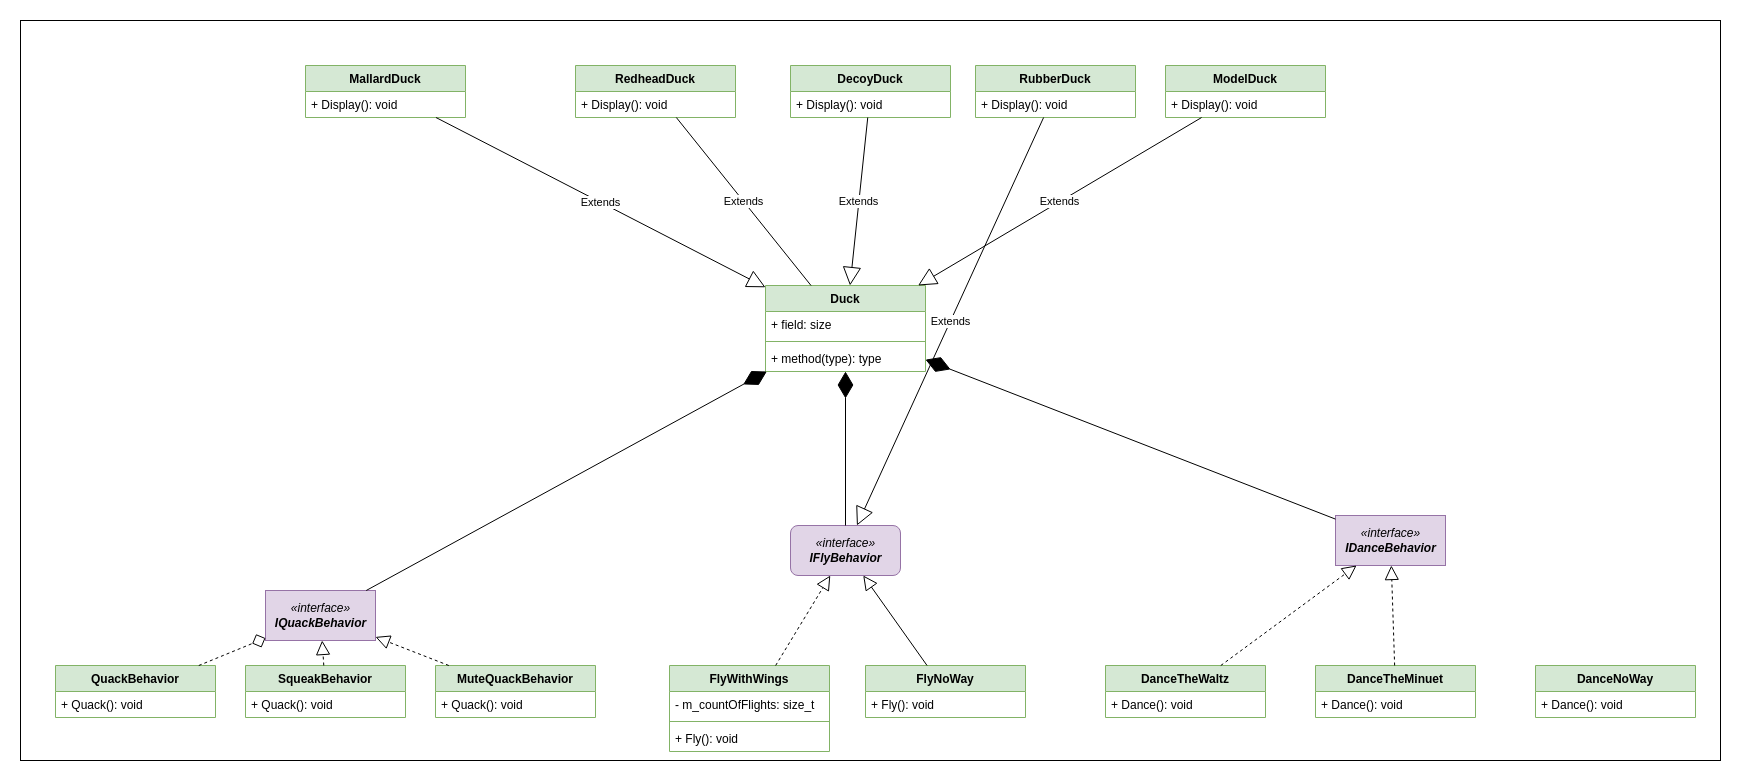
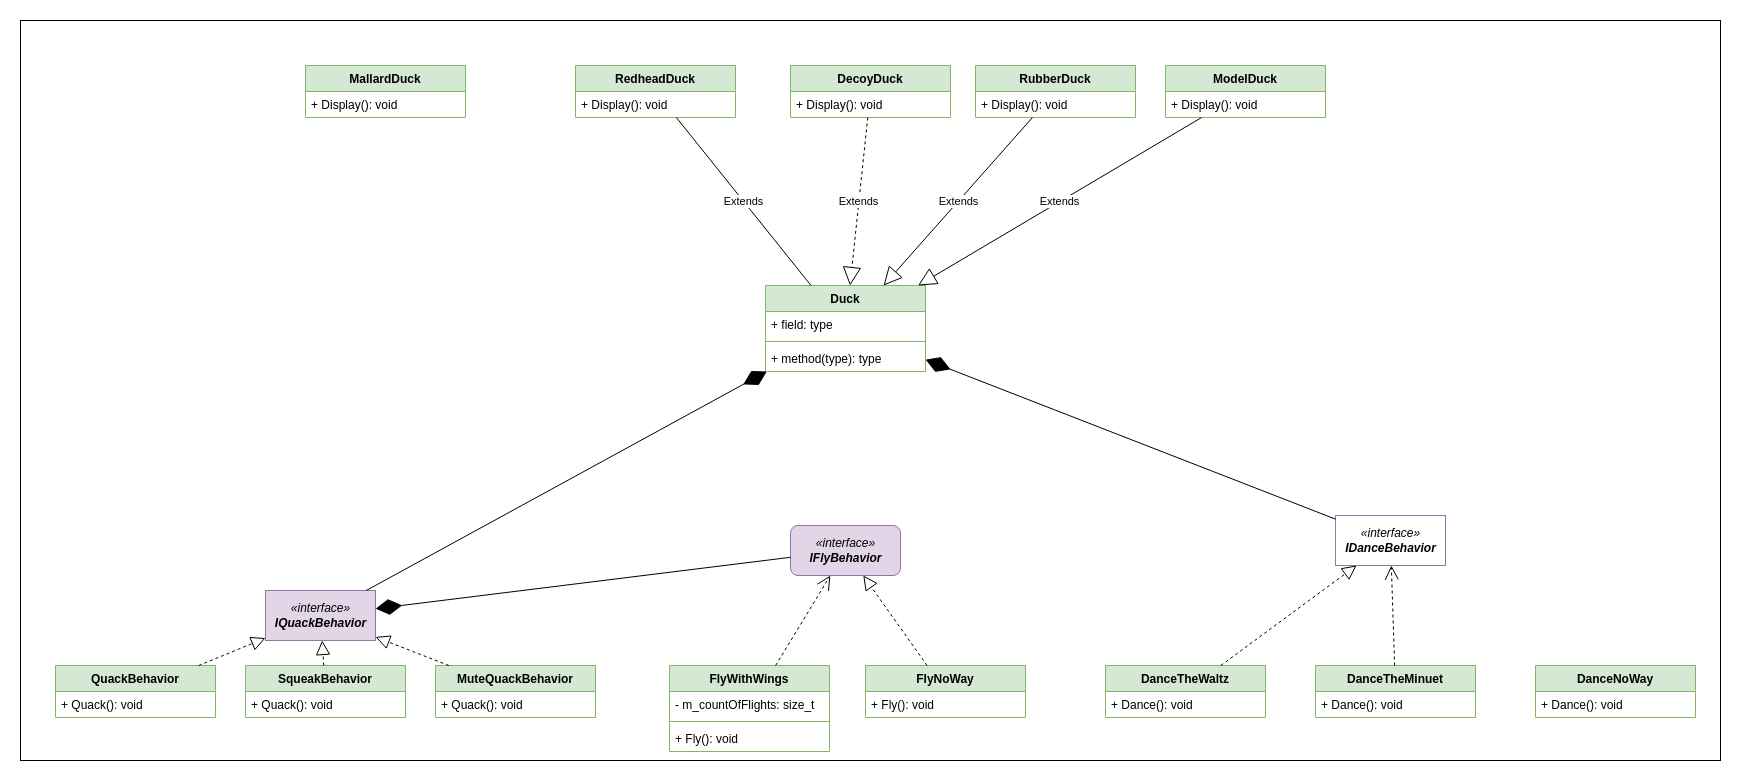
- <mxCell id="38" value="Extends" style="endArrow=block;endSize=16;endFill=0;html=1;rounded=0;" parent="1" source="35" target="23" edge="1"><mxGeometry width="160" relative="1" as="geometry"><mxPoint x="855" y="151" as="sourcePoint" /><mxPoint x="855" y="295" as="targetPoint" /></mxGeometry></mxCell>
+ <mxCell id="38" value="Extends" style="endArrow=block;endSize=16;endFill=0;html=1;rounded=0;dashed=1;" parent="1" source="35" target="23" edge="1"><mxGeometry width="160" relative="1" as="geometry"><mxPoint x="855" y="151" as="sourcePoint" /><mxPoint x="855" y="295" as="targetPoint" /></mxGeometry></mxCell>
- <mxCell id="32" value="Extends" style="endArrow=block;endSize=16;endFill=0;html=1;rounded=0;" parent="1" source="30" target="23" edge="1"><mxGeometry width="160" relative="1" as="geometry"><mxPoint x="845" y="255" as="sourcePoint" /><mxPoint x="1005" y="255" as="targetPoint" /></mxGeometry></mxCell>
- <mxCell id="43" value="Extends" style="endArrow=block;endSize=16;endFill=0;html=1;rounded=0;" parent="1" source="39" target="3" edge="1"><mxGeometry width="160" relative="1" as="geometry"><mxPoint x="875.114" y="161" as="sourcePoint" /><mxPoint x="859.886" y="295" as="targetPoint" /></mxGeometry></mxCell>
+ <mxCell id="43" value="Extends" style="endArrow=block;endSize=16;endFill=0;html=1;rounded=0;" parent="1" source="39" target="23" edge="1"><mxGeometry width="160" relative="1" as="geometry"><mxPoint x="875.114" y="161" as="sourcePoint" /><mxPoint x="859.886" y="295" as="targetPoint" /></mxGeometry></mxCell>
- <mxCell id="24" value="+ field: size" style="text;strokeColor=none;fillColor=none;align=left;verticalAlign=top;spacingLeft=4;spacingRight=4;overflow=hidden;rotatable=0;points=[[0,0.5],[1,0.5]];portConstraint=eastwest;" parent="23" vertex="1"><mxGeometry y="26" width="160" height="26" as="geometry" /></mxCell>
+ <mxCell id="24" value="+ field: type" style="text;strokeColor=none;fillColor=none;align=left;verticalAlign=top;spacingLeft=4;spacingRight=4;overflow=hidden;rotatable=0;points=[[0,0.5],[1,0.5]];portConstraint=eastwest;" parent="23" vertex="1"><mxGeometry y="26" width="160" height="26" as="geometry" /></mxCell>
- <mxCell id="28" value="" style="endArrow=diamondThin;endFill=1;endSize=24;html=1;rounded=0;" parent="1" source="3" target="23" edge="1"><mxGeometry width="160" relative="1" as="geometry"><mxPoint x="379.811" y="525" as="sourcePoint" /><mxPoint x="637.925" y="381" as="targetPoint" /></mxGeometry></mxCell>
+ <mxCell id="28" value="" style="endArrow=diamondThin;endFill=1;endSize=24;html=1;rounded=0;" parent="1" source="3" target="4" edge="1"><mxGeometry width="160" relative="1" as="geometry"><mxPoint x="379.811" y="525" as="sourcePoint" /><mxPoint x="637.925" y="381" as="targetPoint" /></mxGeometry></mxCell>
- <mxCell id="5" value="«interface»&lt;br&gt;&lt;b&gt;IDanceBehavior&lt;/b&gt;" style="html=1;fillColor=#e1d5e7;strokeColor=#9673a6;fontStyle=2" parent="1" vertex="1"><mxGeometry x="1335" y="515" width="110" height="50" as="geometry" /></mxCell>
+ <mxCell id="5" value="«interface»&lt;br&gt;&lt;b&gt;IDanceBehavior&lt;/b&gt;" style="html=1;fillColor=#ffffff;strokeColor=#9673a6;fontStyle=2;" parent="1" vertex="1"><mxGeometry x="1335" y="515" width="110" height="50" as="geometry" /></mxCell>
- <mxCell id="52" value="" style="endArrow=block;dashed=1;endFill=0;endSize=12;html=1;rounded=0;" parent="1" source="47" target="5" edge="1"><mxGeometry width="160" relative="1" as="geometry"><mxPoint x="1305" y="425" as="sourcePoint" /><mxPoint x="1465" y="425" as="targetPoint" /></mxGeometry></mxCell>
+ <mxCell id="52" value="" style="endArrow=open;dashed=1;endFill=0;endSize=12;html=1;rounded=0;" parent="1" source="47" target="5" edge="1"><mxGeometry width="160" relative="1" as="geometry"><mxPoint x="1305" y="425" as="sourcePoint" /><mxPoint x="1465" y="425" as="targetPoint" /></mxGeometry></mxCell>
- <mxCell id="10" value="" style="endArrow=block;dashed=1;endFill=0;endSize=12;html=1;rounded=0;" parent="1" source="6" target="3" edge="1"><mxGeometry width="160" relative="1" as="geometry"><mxPoint x="635" y="675" as="sourcePoint" /><mxPoint x="795" y="675" as="targetPoint" /></mxGeometry></mxCell>
+ <mxCell id="10" value="" style="endArrow=open;dashed=1;endFill=0;endSize=12;html=1;rounded=0;" parent="1" source="6" target="3" edge="1"><mxGeometry width="160" relative="1" as="geometry"><mxPoint x="635" y="675" as="sourcePoint" /><mxPoint x="795" y="675" as="targetPoint" /></mxGeometry></mxCell>
- <mxCell id="13" value="" style="endArrow=block;dashed=0;endFill=0;endSize=12;html=1;rounded=0;" parent="1" source="11" target="3" edge="1"><mxGeometry width="160" relative="1" as="geometry"><mxPoint x="745" y="515" as="sourcePoint" /><mxPoint x="905" y="515" as="targetPoint" /></mxGeometry></mxCell>
+ <mxCell id="13" value="" style="endArrow=block;dashed=1;endFill=0;endSize=12;html=1;rounded=0;" parent="1" source="11" target="3" edge="1"><mxGeometry width="160" relative="1" as="geometry"><mxPoint x="745" y="515" as="sourcePoint" /><mxPoint x="905" y="515" as="targetPoint" /></mxGeometry></mxCell>
- <mxCell id="20" value="" style="endArrow=diamond;dashed=1;endFill=0;endSize=12;html=1;rounded=0;" parent="1" source="14" target="4" edge="1"><mxGeometry width="160" relative="1" as="geometry"><mxPoint x="395" y="515" as="sourcePoint" /><mxPoint x="555" y="515" as="targetPoint" /></mxGeometry></mxCell>
+ <mxCell id="20" value="" style="endArrow=block;dashed=1;endFill=0;endSize=12;html=1;rounded=0;" parent="1" source="14" target="4" edge="1"><mxGeometry width="160" relative="1" as="geometry"><mxPoint x="395" y="515" as="sourcePoint" /><mxPoint x="555" y="515" as="targetPoint" /></mxGeometry></mxCell>
